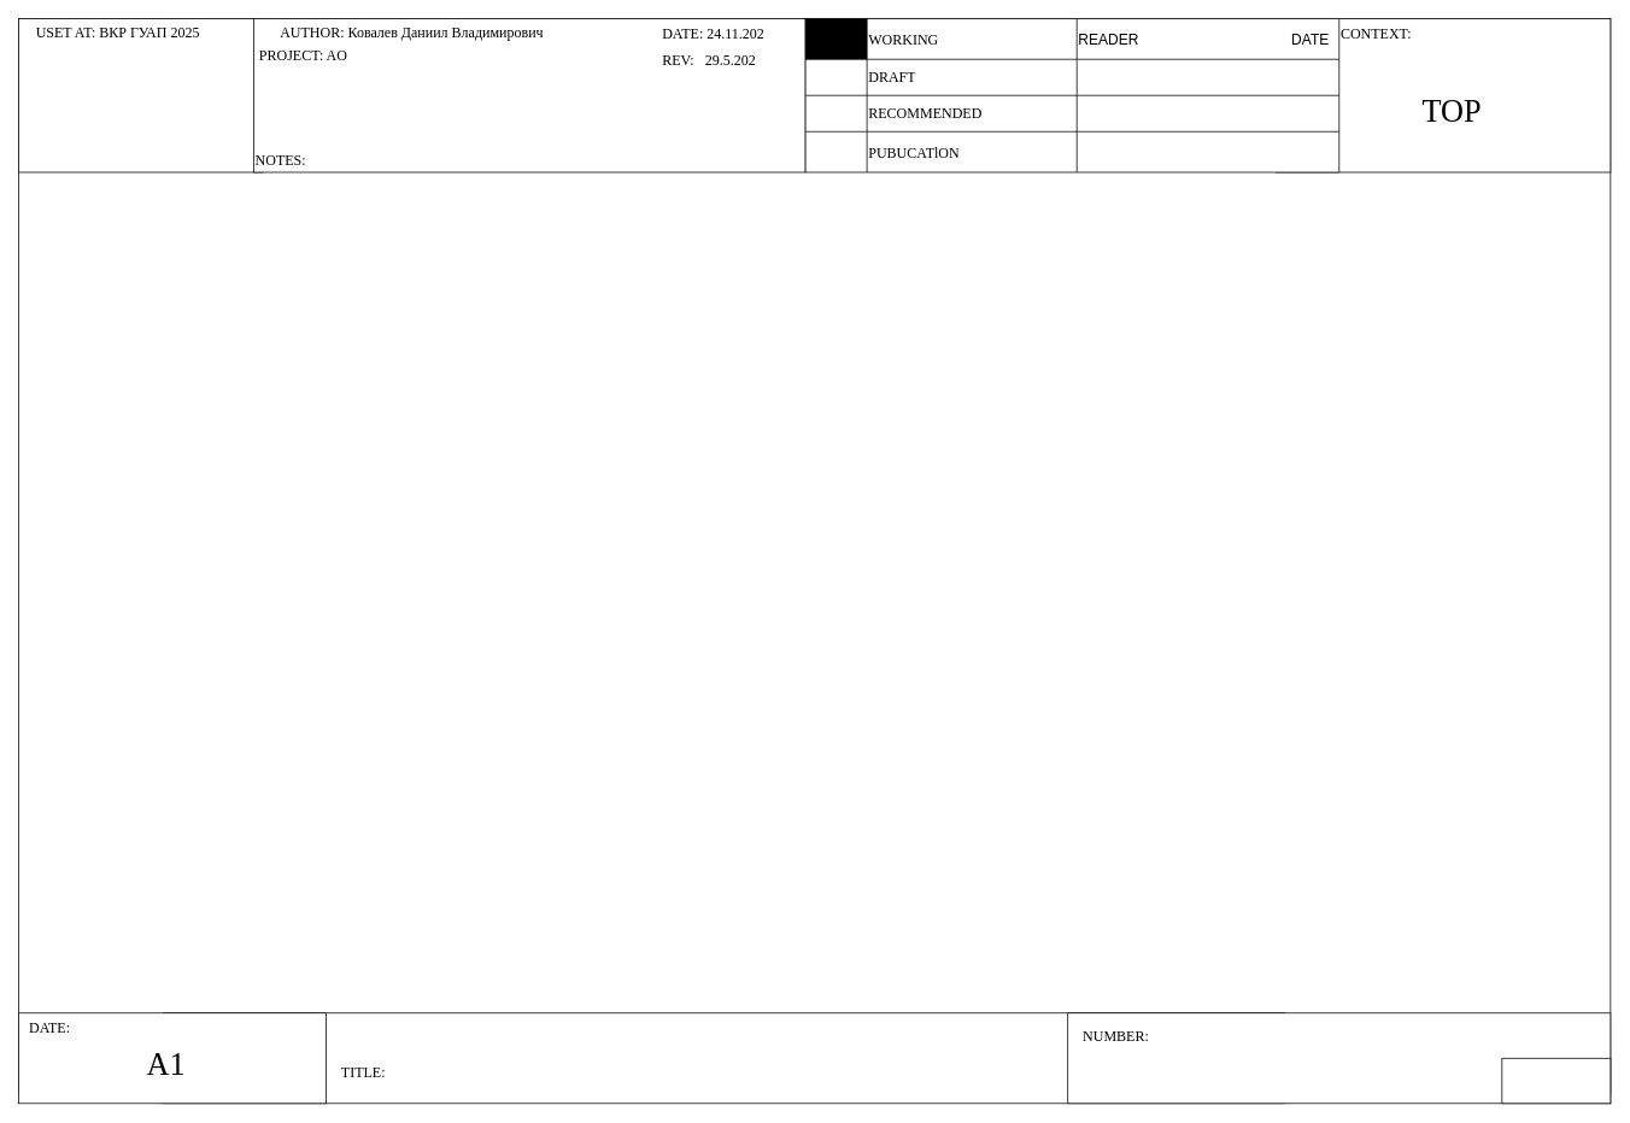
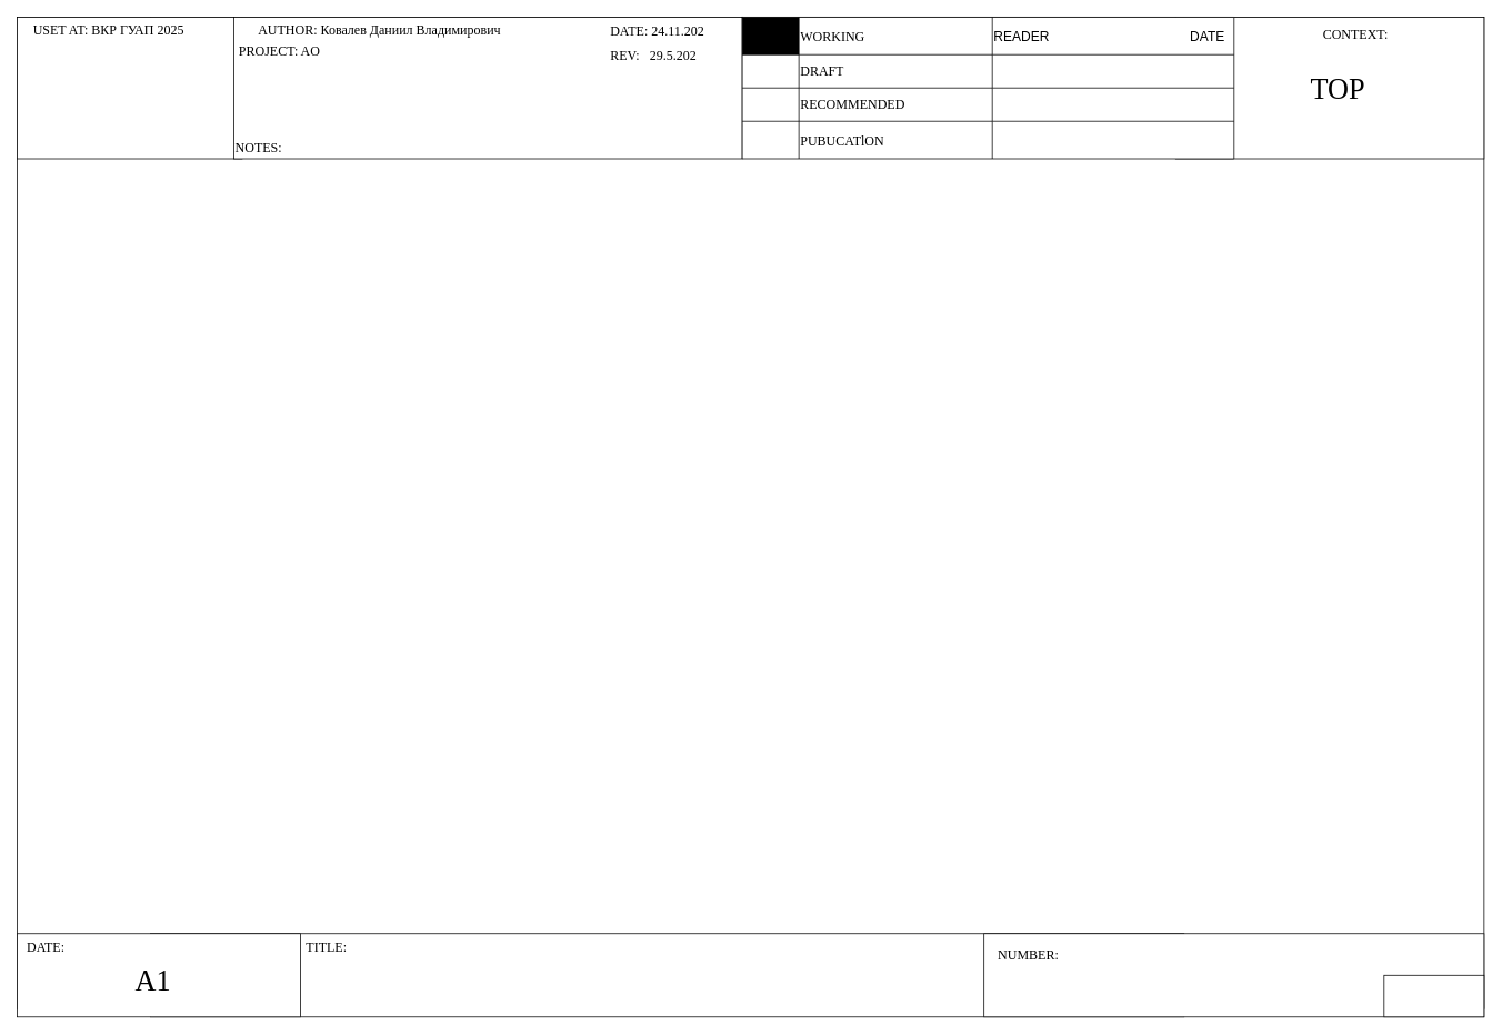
- <mxCell id="34" value="CONTEXT:" style="text;whiteSpace=wrap;fontSize=16;fontFamily=Verdana;" parent="1" vertex="1"><mxGeometry x="1480" y="20" width="90" height="30" as="geometry" /></mxCell>
+ <mxCell id="34" value="CONTEXT:" style="text;whiteSpace=wrap;fontSize=16;fontFamily=Verdana;" parent="1" vertex="1"><mxGeometry x="1585" y="25" width="90" height="30" as="geometry" /></mxCell>
- <mxCell id="35" value="TOP" style="text;whiteSpace=wrap;fontSize=35;fontFamily=Verdana;" parent="1" vertex="1"><mxGeometry x="1570" y="95" width="80" height="60" as="geometry" /></mxCell>
+ <mxCell id="35" value="TOP" style="text;whiteSpace=wrap;fontSize=35;fontFamily=Verdana;" parent="1" vertex="1"><mxGeometry x="1570" y="80" width="80" height="60" as="geometry" /></mxCell>
- <mxCell id="38" value="TITLE:" style="text;whiteSpace=wrap;fontSize=16;fontFamily=Verdana;" parent="1" vertex="1"><mxGeometry x="375" y="1170" width="90" height="30" as="geometry" /></mxCell>
+ <mxCell id="38" value="TITLE:" style="text;whiteSpace=wrap;fontSize=16;fontFamily=Verdana;" parent="1" vertex="1"><mxGeometry x="365" y="1120" width="90" height="30" as="geometry" /></mxCell>
